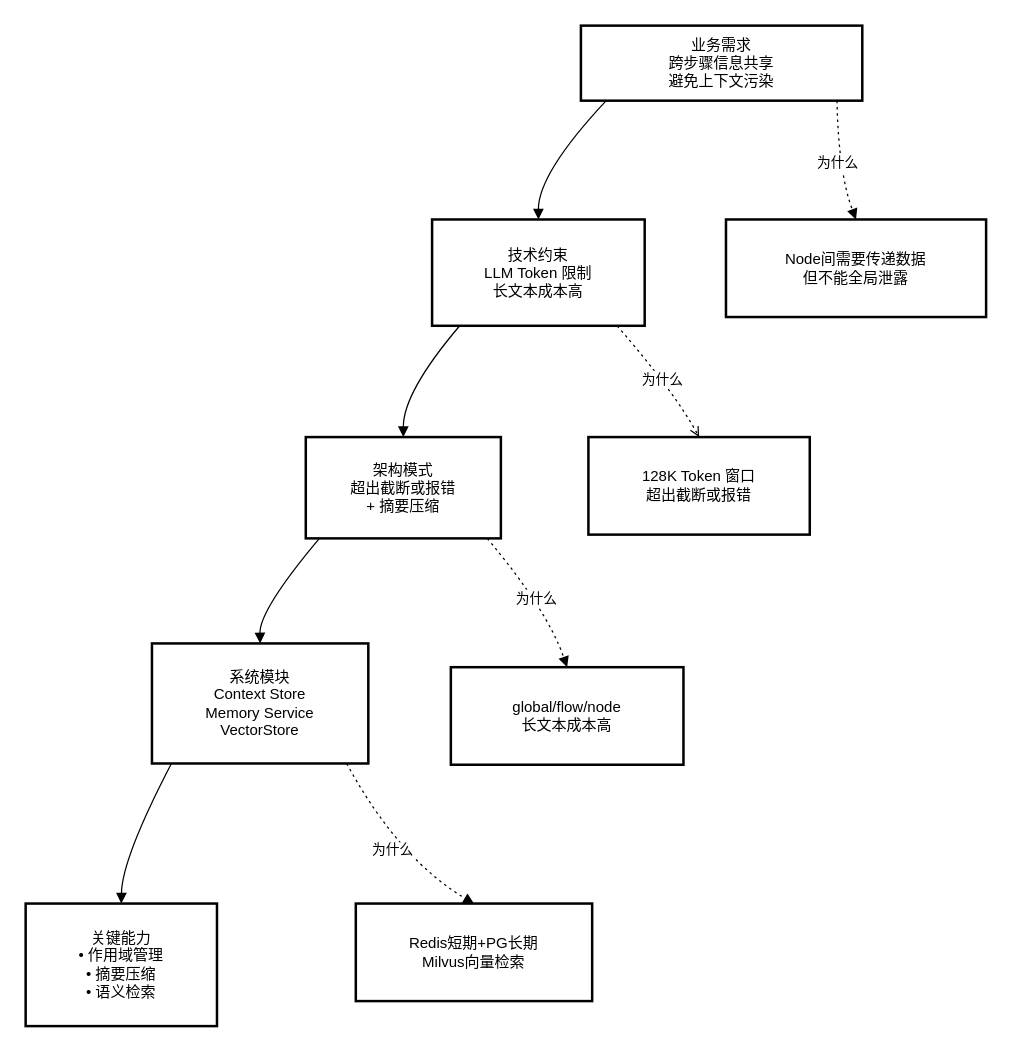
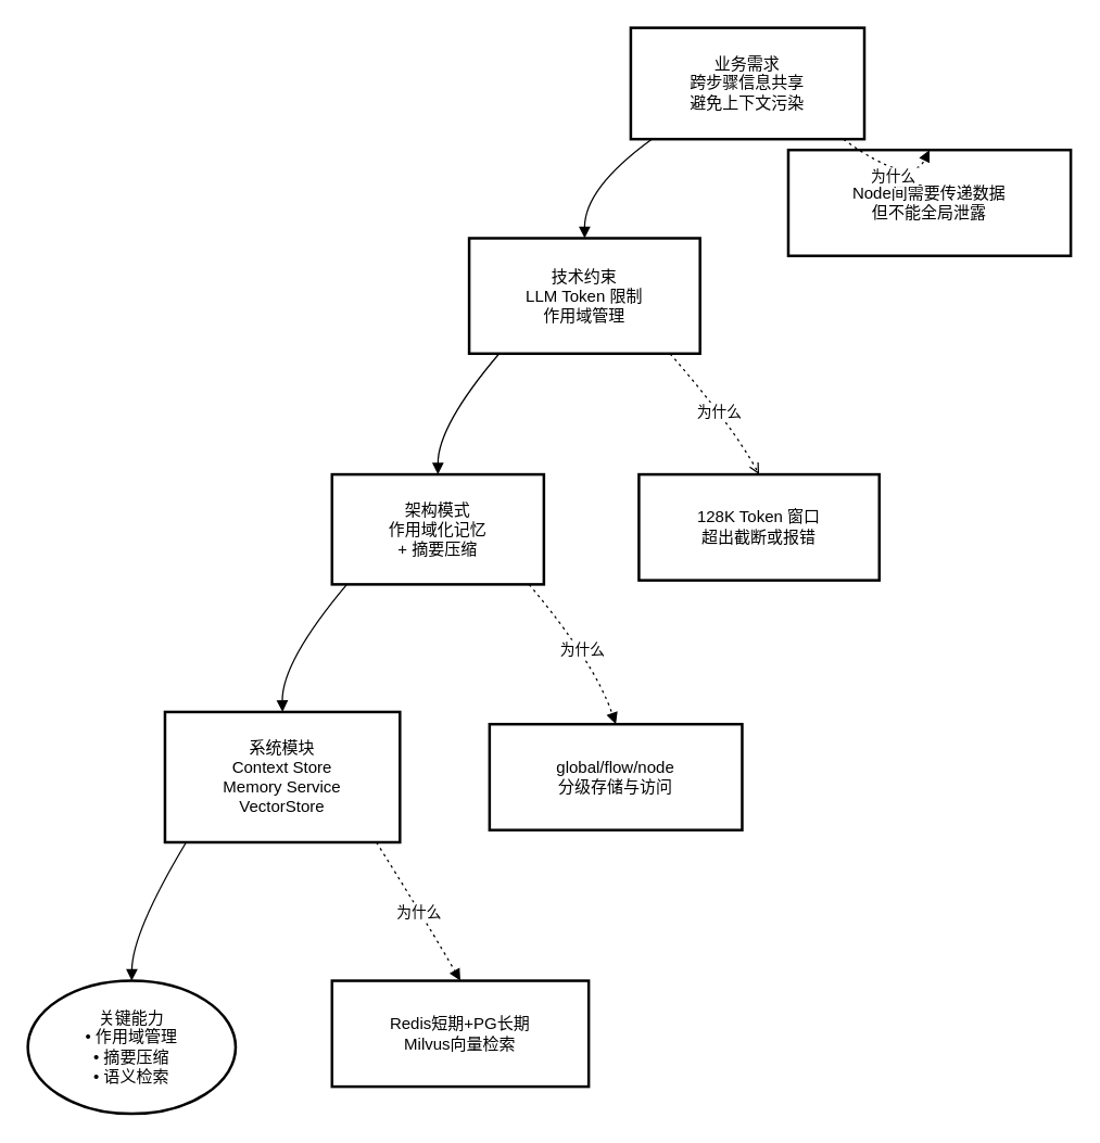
- <mxCell id="2" value="业务需求&#10;跨步骤信息共享&#10;避免上下文污染" style="whiteSpace=wrap;strokeWidth=2;" vertex="1" parent="1"><mxGeometry x="464" y="20" width="225" height="60" as="geometry" /></mxCell>
+ <mxCell id="2" value="业务需求&#10;跨步骤信息共享&#10;避免上下文污染" style="whiteSpace=wrap;strokeWidth=2;" vertex="1" parent="1"><mxGeometry x="464" y="20" width="172" height="82" as="geometry" /></mxCell>
- <mxCell id="7" value="Node间需要传递数据&#10;但不能全局泄露" style="whiteSpace=wrap;strokeWidth=2;" vertex="1" parent="1"><mxGeometry x="580" y="175" width="208" height="78" as="geometry" /></mxCell>
+ <mxCell id="7" value="Node间需要传递数据&#10;但不能全局泄露" style="whiteSpace=wrap;strokeWidth=2;" vertex="1" parent="1"><mxGeometry x="580" y="110" width="208" height="78" as="geometry" /></mxCell>
- <mxCell id="3" value="技术约束&#10;LLM Token 限制&#10;长文本成本高" style="whiteSpace=wrap;strokeWidth=2;" vertex="1" parent="1"><mxGeometry x="345" y="175" width="170" height="85" as="geometry" /></mxCell>
+ <mxCell id="3" value="技术约束&#10;LLM Token 限制&#10;作用域管理" style="whiteSpace=wrap;strokeWidth=2;" vertex="1" parent="1"><mxGeometry x="345" y="175" width="170" height="85" as="geometry" /></mxCell>
- <mxCell id="4" value="架构模式&#10;超出截断或报错&#10;+ 摘要压缩" style="whiteSpace=wrap;strokeWidth=2;" vertex="1" parent="1"><mxGeometry x="244" y="349" width="156" height="81" as="geometry" /></mxCell>
+ <mxCell id="4" value="架构模式&#10;作用域化记忆&#10;+ 摘要压缩" style="whiteSpace=wrap;strokeWidth=2;" vertex="1" parent="1"><mxGeometry x="244" y="349" width="156" height="81" as="geometry" /></mxCell>
- <mxCell id="5" value="系统模块&#10;Context Store&#10;Memory Service&#10;VectorStore" style="whiteSpace=wrap;strokeWidth=2;" vertex="1" parent="1"><mxGeometry x="121" y="514" width="173" height="96" as="geometry" /></mxCell>
+ <mxCell id="5" value="系统模块&#10;Context Store&#10;Memory Service&#10;VectorStore" style="whiteSpace=wrap;strokeWidth=2;" vertex="1" parent="1"><mxGeometry x="121" y="524" width="173" height="96" as="geometry" /></mxCell>
- <mxCell id="9" value="global/flow/node&#10;长文本成本高" style="whiteSpace=wrap;strokeWidth=2;" vertex="1" parent="1"><mxGeometry x="360" y="533" width="186" height="78" as="geometry" /></mxCell>
+ <mxCell id="9" value="global/flow/node&#10;分级存储与访问" style="whiteSpace=wrap;strokeWidth=2;" vertex="1" parent="1"><mxGeometry x="360" y="533" width="186" height="78" as="geometry" /></mxCell>
- <mxCell id="10" value="Redis短期+PG长期&#10;Milvus向量检索" style="whiteSpace=wrap;strokeWidth=2;" vertex="1" parent="1"><mxGeometry x="284" y="722" width="189" height="78" as="geometry" /></mxCell>
+ <mxCell id="10" value="Redis短期+PG长期&#10;Milvus向量检索" style="whiteSpace=wrap;strokeWidth=2;" vertex="1" parent="1"><mxGeometry x="244" y="722" width="189" height="78" as="geometry" /></mxCell>
- <mxCell id="6" value="关键能力&#10;• 作用域管理&#10;• 摘要压缩&#10;• 语义检索" style="whiteSpace=wrap;strokeWidth=2;" vertex="1" parent="1"><mxGeometry x="20" y="722" width="153" height="98" as="geometry" /></mxCell>
+ <mxCell id="6" value="关键能力&#10;• 作用域管理&#10;• 摘要压缩&#10;• 语义检索" style="ellipse;whiteSpace=wrap;strokeWidth=2;" vertex="1" parent="1"><mxGeometry x="20" y="722" width="153" height="98" as="geometry" /></mxCell>
